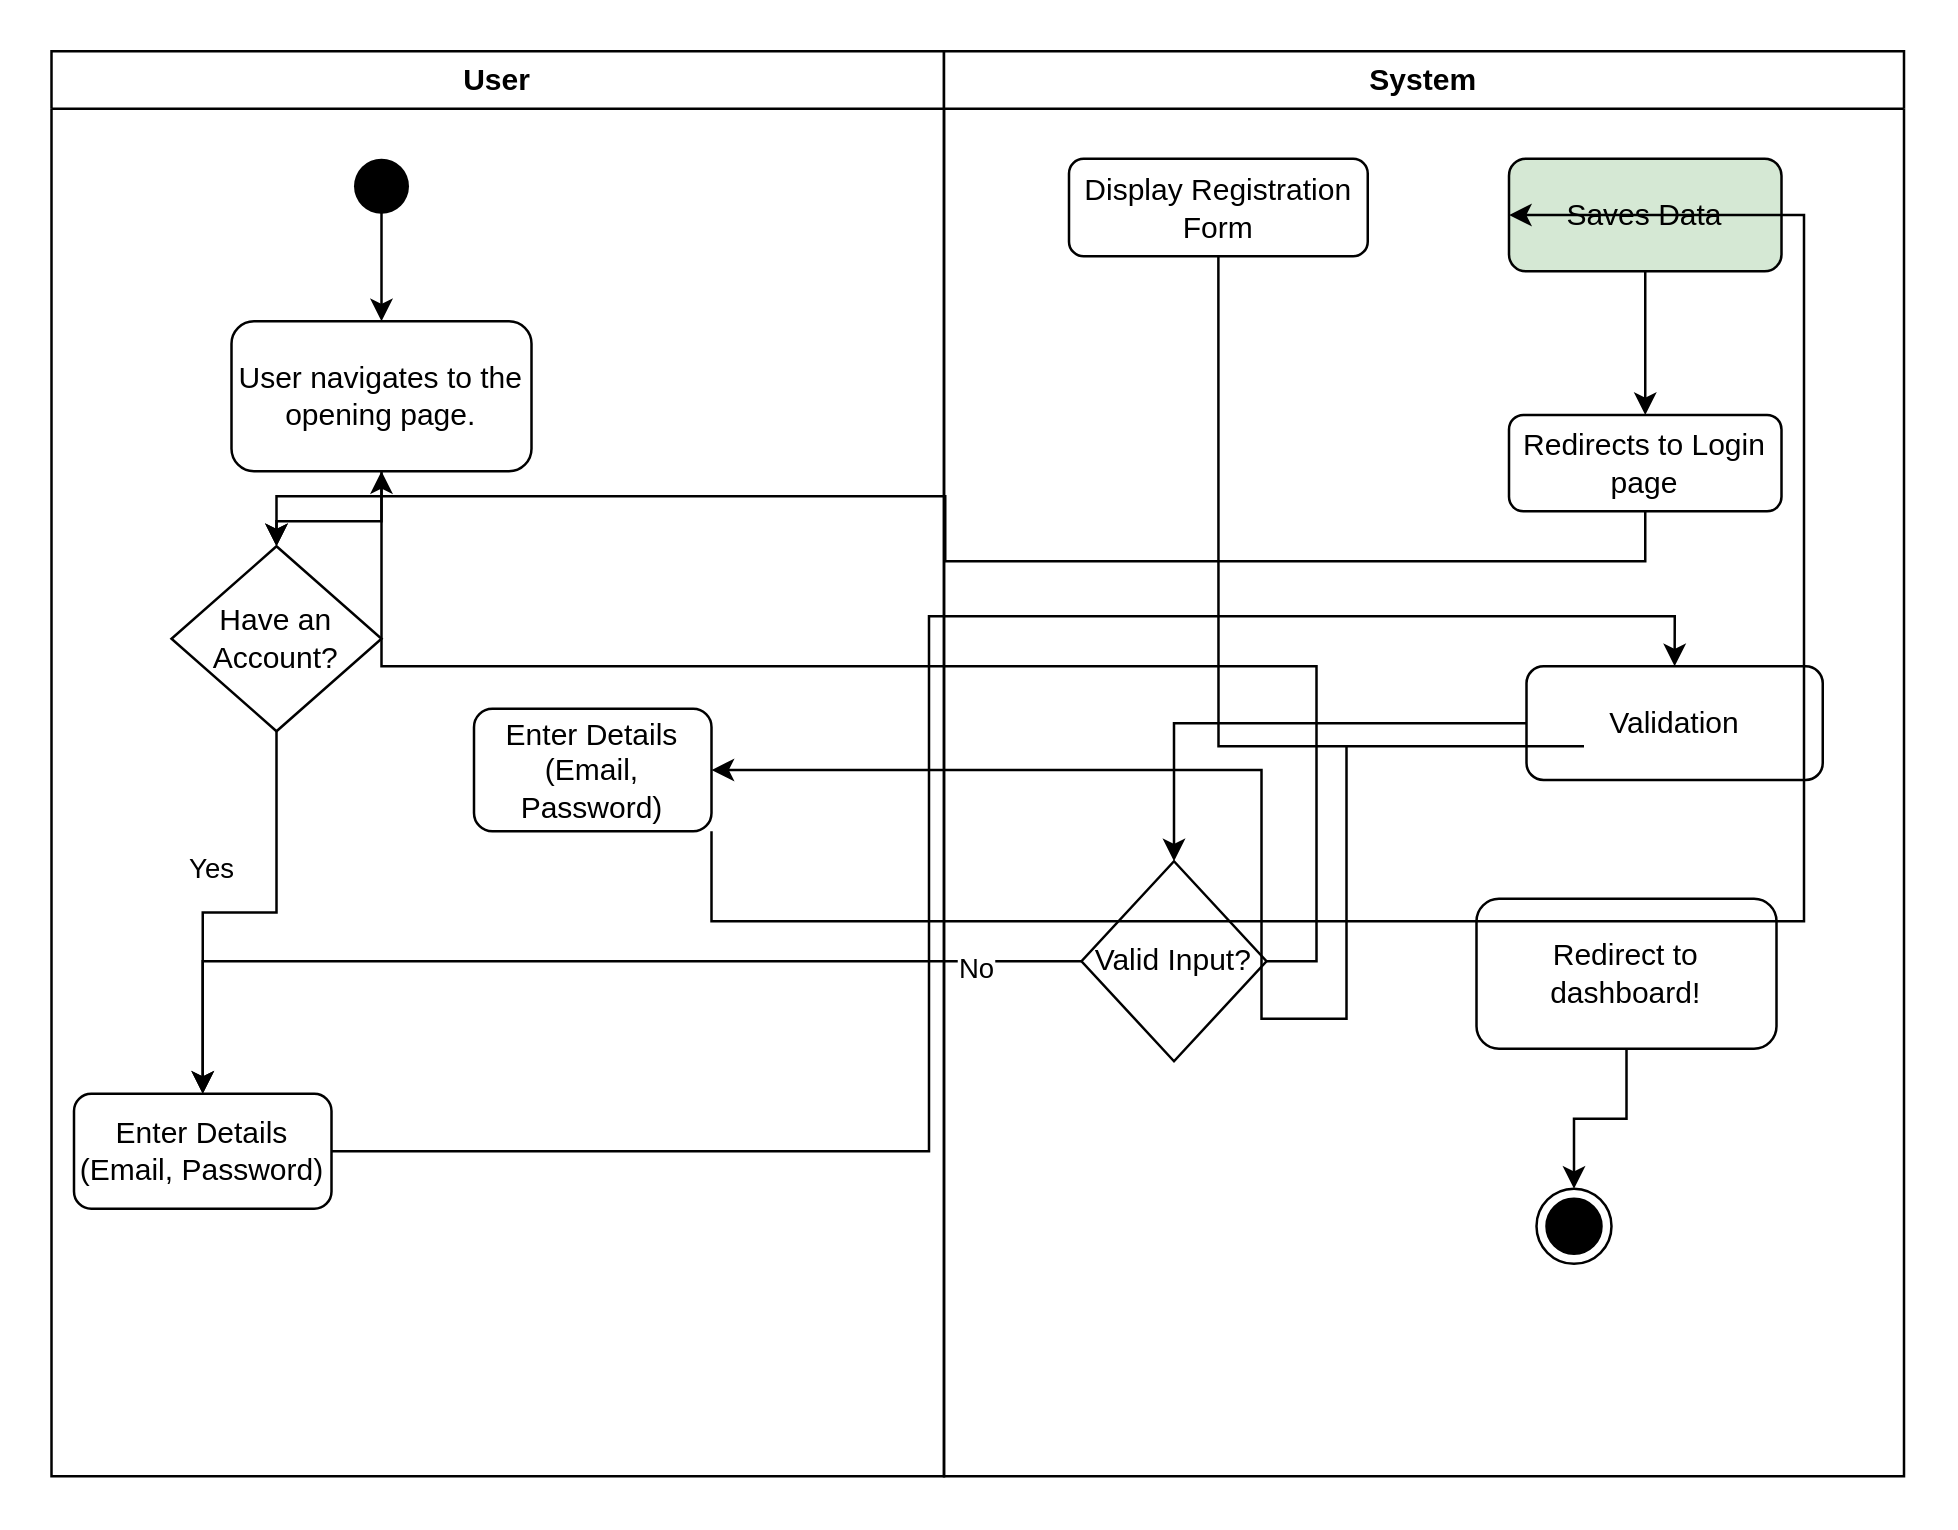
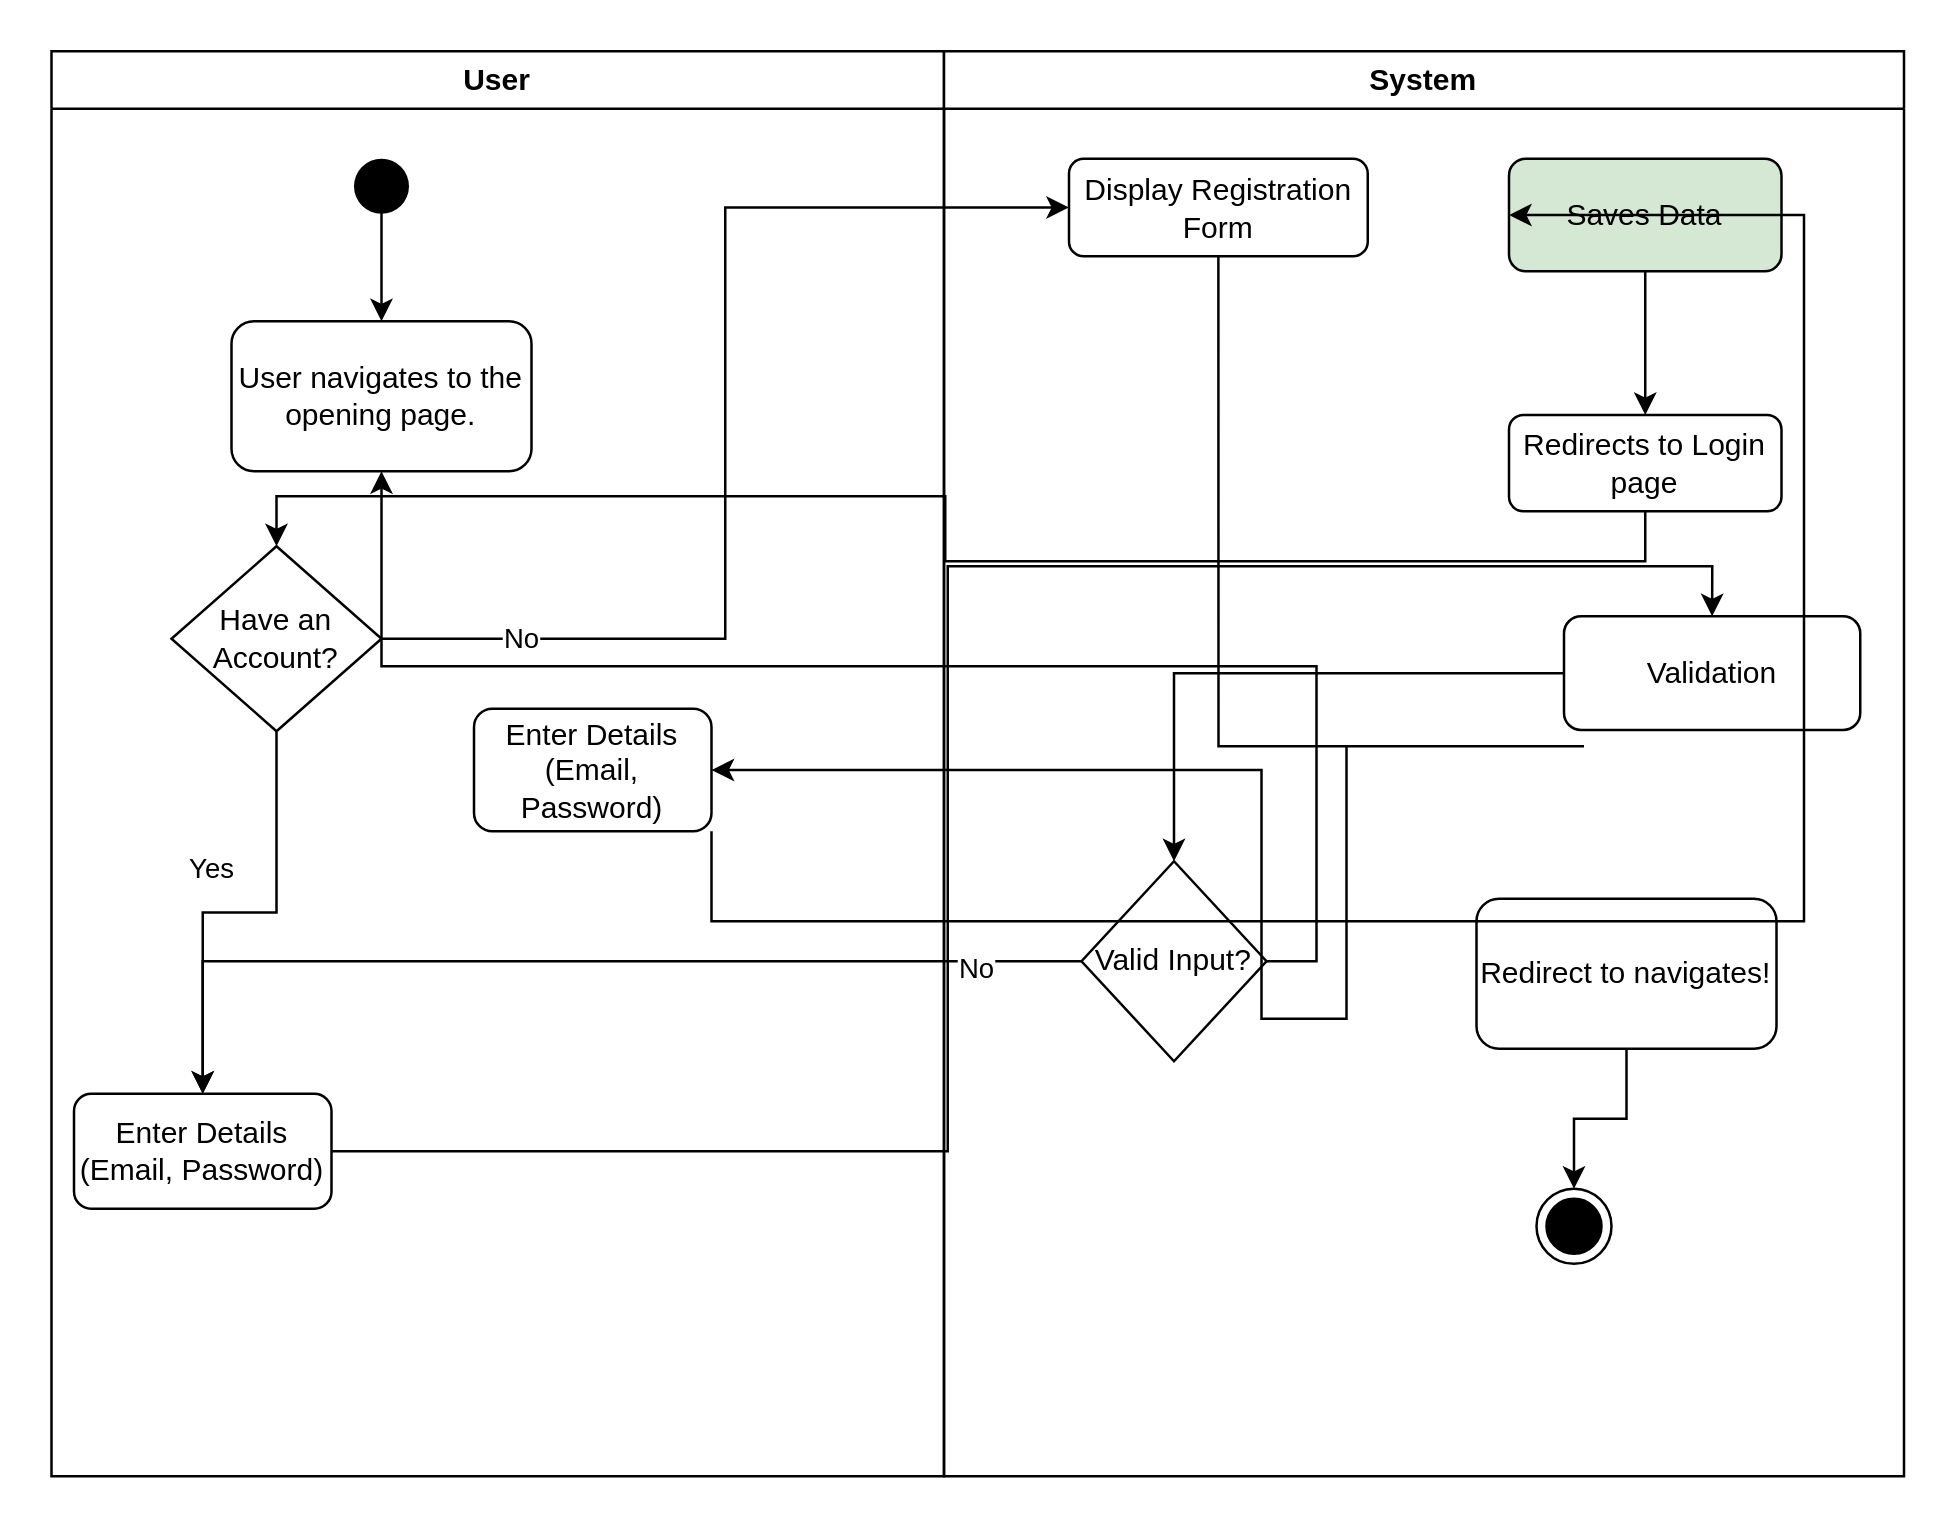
+ <mxCell id="24" style="edgeStyle=orthogonalEdgeStyle;rounded=0;orthogonalLoop=1;jettySize=auto;html=1;exitX=1;exitY=0.5;exitDx=0;exitDy=0;entryX=0;entryY=0.5;entryDx=0;entryDy=0;" edge="1" parent="1" source="9" target="13"><mxGeometry relative="1" as="geometry"><mxPoint x="476" y="186" as="targetPoint" /></mxGeometry></mxCell>
+ <mxCell id="25" value="No" style="edgeLabel;html=1;align=center;verticalAlign=middle;resizable=0;points=[];" vertex="1" connectable="0" parent="24"><mxGeometry x="-0.755" y="1" relative="1" as="geometry"><mxPoint as="offset" /></mxGeometry></mxCell>
- <mxCell id="4" value="" style="edgeStyle=orthogonalEdgeStyle;rounded=0;orthogonalLoop=1;jettySize=auto;html=1;" edge="1" parent="2" source="5" target="9"><mxGeometry relative="1" as="geometry" /></mxCell>
- <mxCell id="17" value="Validation" style="rounded=1;whiteSpace=wrap;html=1;" vertex="1" parent="12"><mxGeometry x="233" y="246" width="118.5" height="45.5" as="geometry" /></mxCell>
+ <mxCell id="17" value="Validation" style="rounded=1;whiteSpace=wrap;html=1;" vertex="1" parent="12"><mxGeometry x="248" y="226" width="118.5" height="45.5" as="geometry" /></mxCell>
- <mxCell id="21" value="Redirect to dashboard!" style="rounded=1;whiteSpace=wrap;html=1;" vertex="1" parent="12"><mxGeometry x="213" y="339" width="120" height="60" as="geometry" /></mxCell>
+ <mxCell id="21" value="Redirect to navigates!" style="rounded=1;whiteSpace=wrap;html=1;" vertex="1" parent="12"><mxGeometry x="213" y="339" width="120" height="60" as="geometry" /></mxCell>
